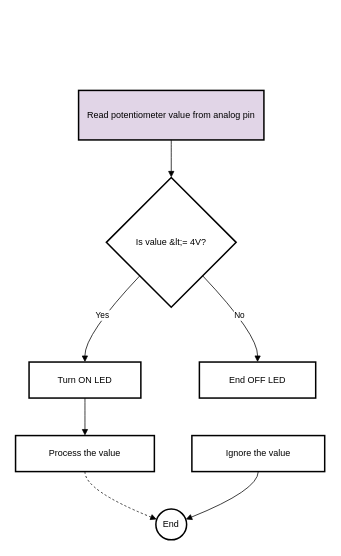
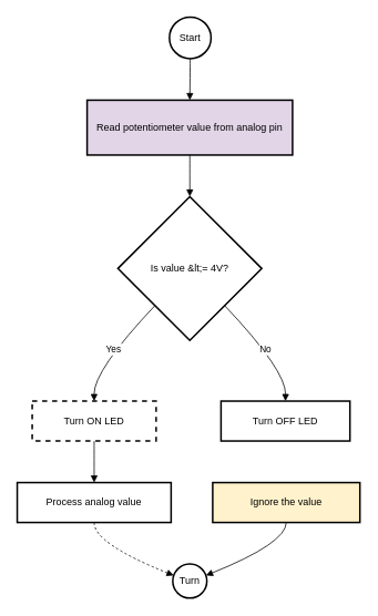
+ <mxCell id="2" value="Start" style="ellipse;aspect=fixed;strokeWidth=2;whiteSpace=wrap;" vertex="1" parent="1"><mxGeometry x="203" y="20" width="50" height="50" as="geometry" /></mxCell>
+ <mxCell id="10" value="" style="curved=1;startArrow=none;endArrow=block;exitX=0.49;exitY=1;entryX=0.5;entryY=0;rounded=0;" edge="1" parent="1" source="2" target="3"><mxGeometry relative="1" as="geometry"><Array as="points" /></mxGeometry></mxCell>
- <mxCell id="5" value="Turn ON LED" style="whiteSpace=wrap;strokeWidth=2;" vertex="1" parent="1"><mxGeometry x="38" y="482" width="149" height="48" as="geometry" /></mxCell>
+ <mxCell id="5" value="Turn ON LED" style="whiteSpace=wrap;strokeWidth=2;dashed=1;" vertex="1" parent="1"><mxGeometry x="38" y="482" width="149" height="48" as="geometry" /></mxCell>
- <mxCell id="6" value="End OFF LED" style="whiteSpace=wrap;strokeWidth=2;" vertex="1" parent="1"><mxGeometry x="265" y="482" width="155" height="48" as="geometry" /></mxCell>
+ <mxCell id="6" value="Turn OFF LED" style="whiteSpace=wrap;strokeWidth=2;" vertex="1" parent="1"><mxGeometry x="265" y="482" width="155" height="48" as="geometry" /></mxCell>
- <mxCell id="7" value="Process the value" style="whiteSpace=wrap;strokeWidth=2;" vertex="1" parent="1"><mxGeometry x="20" y="580" width="185" height="48" as="geometry" /></mxCell>
+ <mxCell id="7" value="Process analog value" style="whiteSpace=wrap;strokeWidth=2;" vertex="1" parent="1"><mxGeometry x="20" y="580" width="185" height="48" as="geometry" /></mxCell>
- <mxCell id="8" value="Ignore the value" style="whiteSpace=wrap;strokeWidth=2;" vertex="1" parent="1"><mxGeometry x="255" y="580" width="177" height="48" as="geometry" /></mxCell>
+ <mxCell id="8" value="Ignore the value" style="whiteSpace=wrap;strokeWidth=2;fillColor=#fff2cc;" vertex="1" parent="1"><mxGeometry x="255" y="580" width="177" height="48" as="geometry" /></mxCell>
- <mxCell id="9" value="End" style="ellipse;aspect=fixed;strokeWidth=2;whiteSpace=wrap;" vertex="1" parent="1"><mxGeometry x="207" y="678" width="41" height="41" as="geometry" /></mxCell>
+ <mxCell id="9" value="Turn" style="ellipse;aspect=fixed;strokeWidth=2;whiteSpace=wrap;" vertex="1" parent="1"><mxGeometry x="207" y="678" width="41" height="41" as="geometry" /></mxCell>
